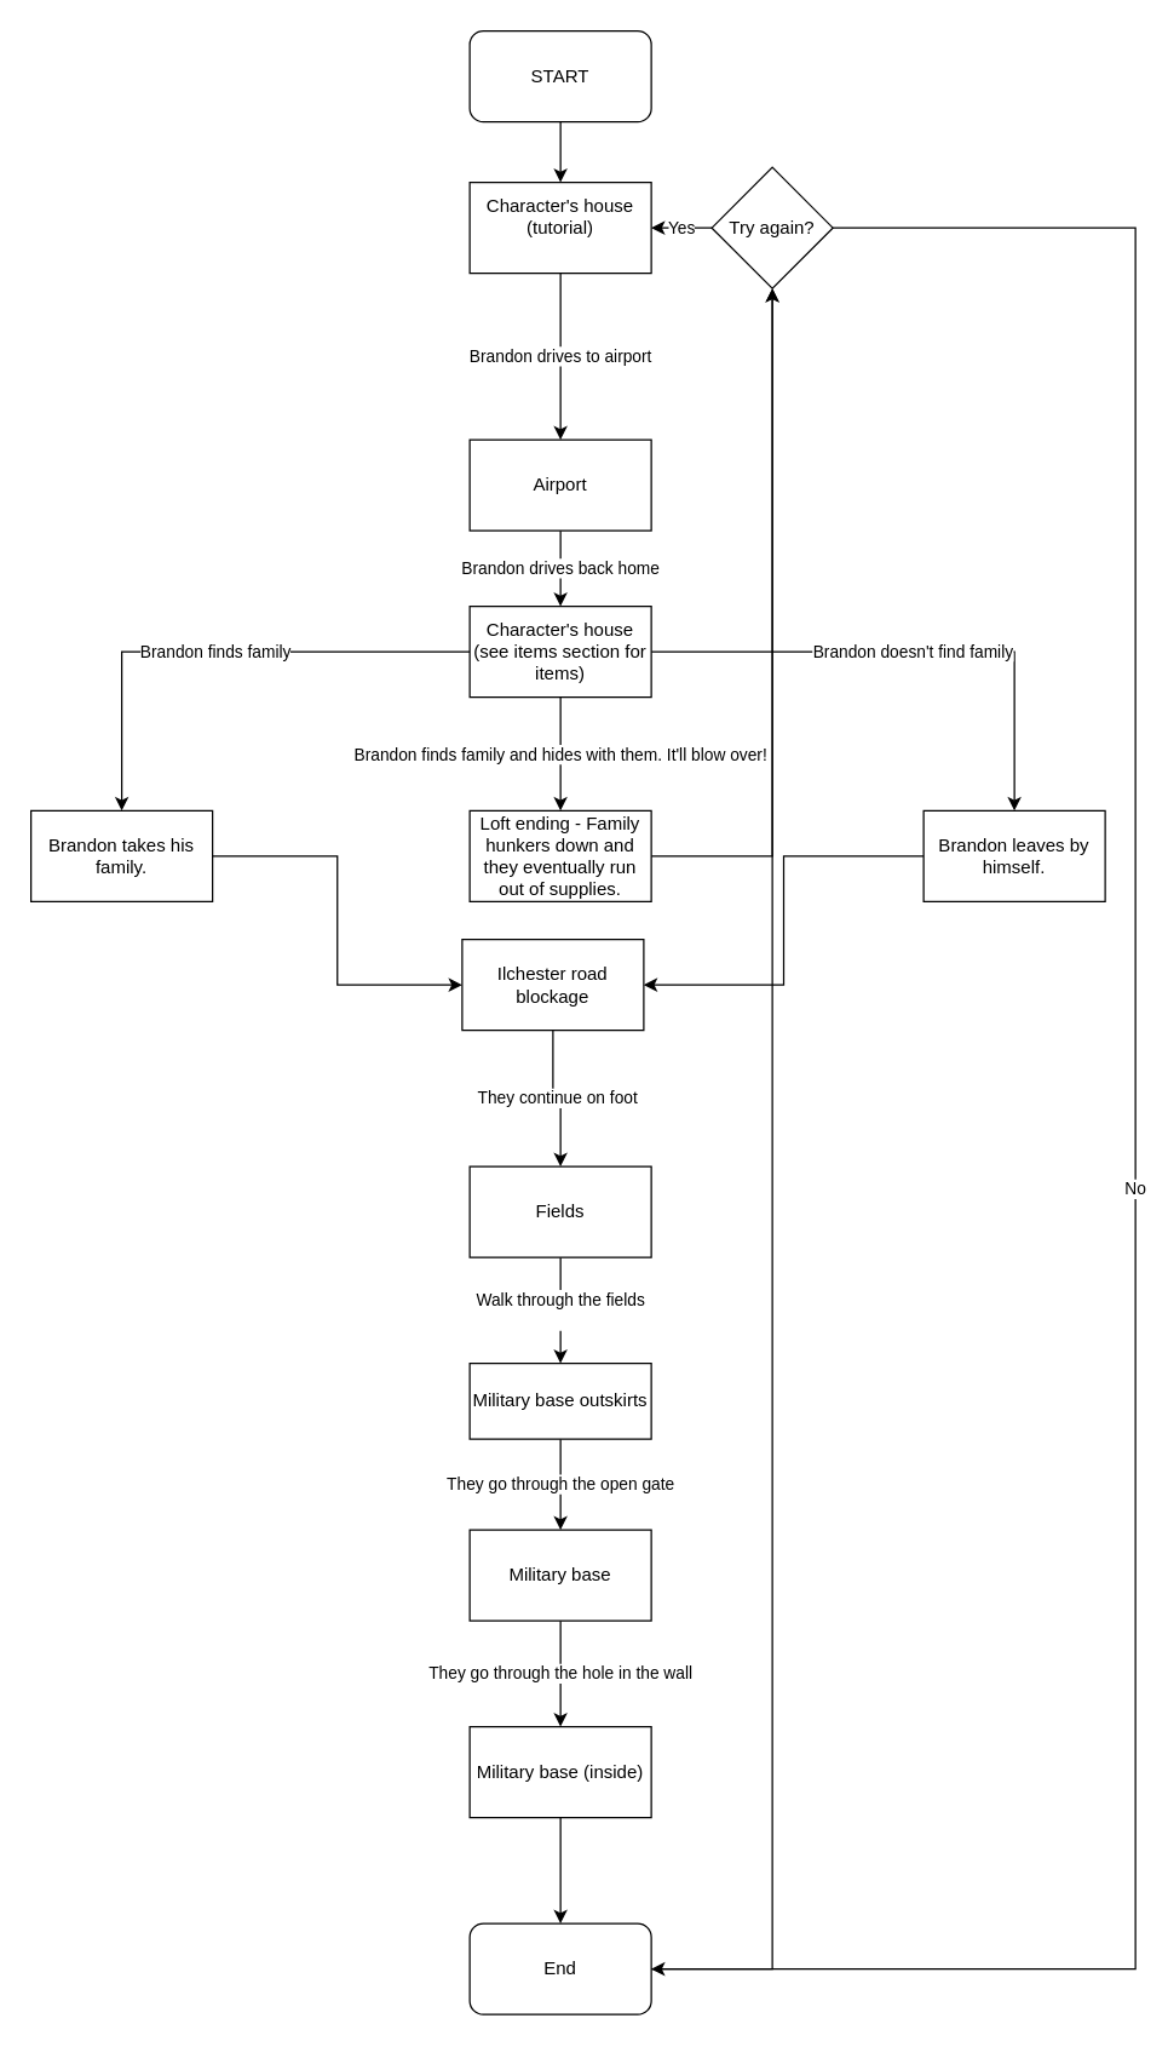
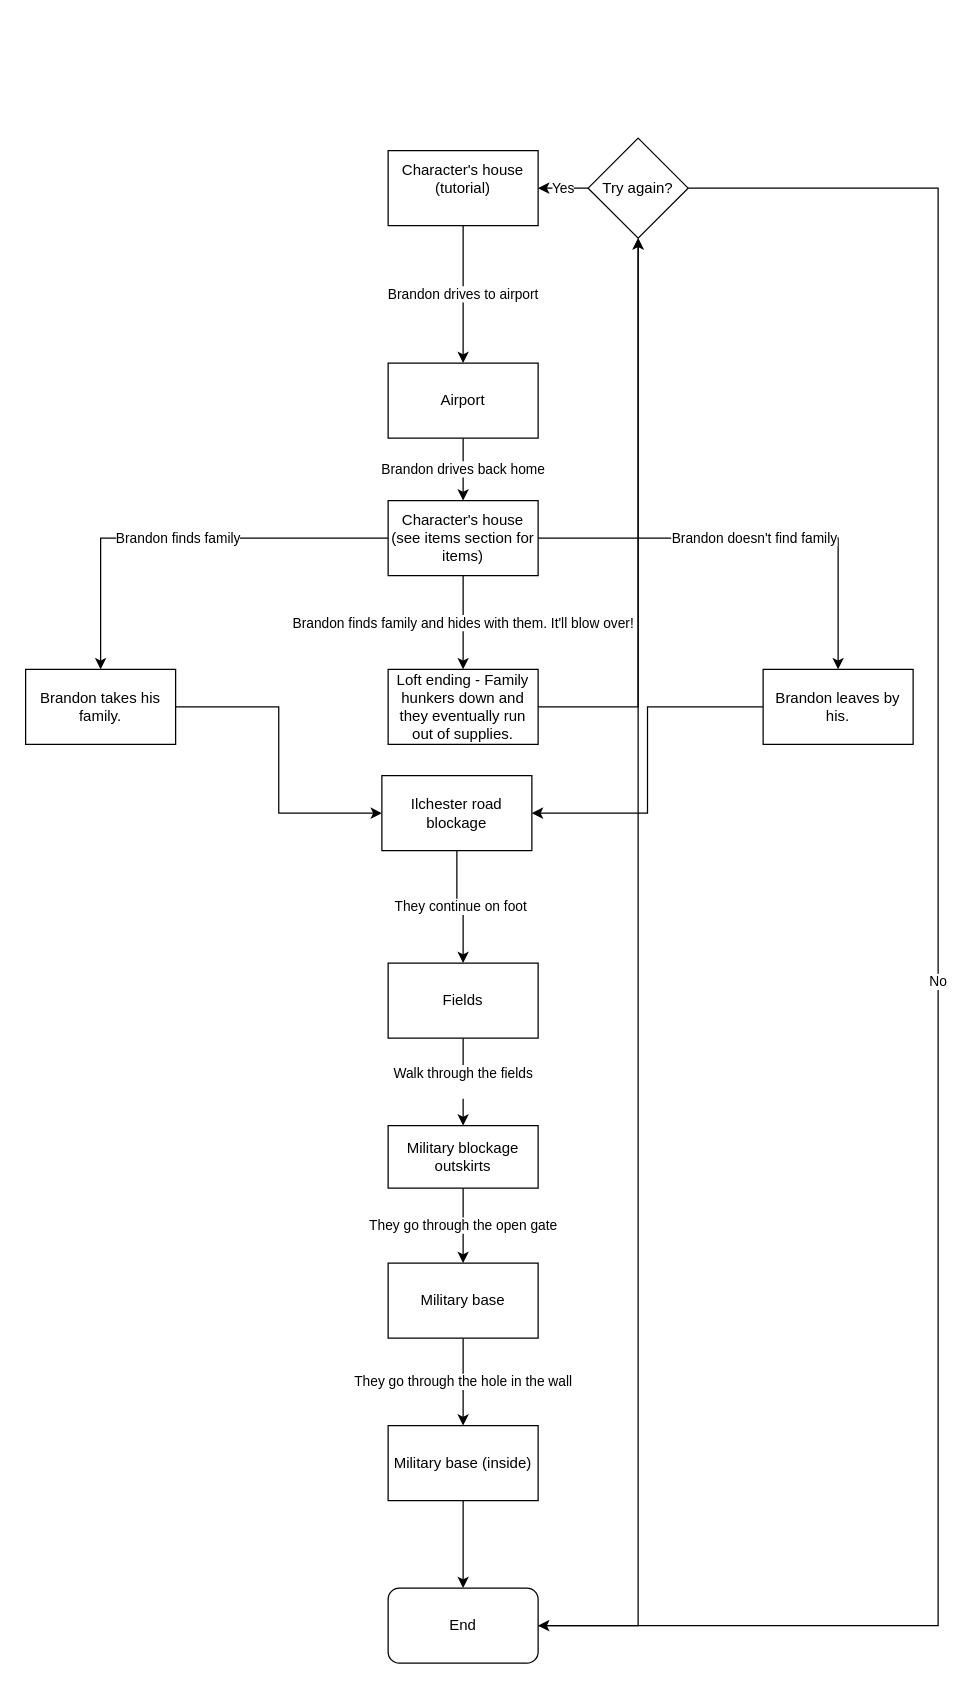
- <mxCell id="3" value="START" style="rounded=1;whiteSpace=wrap;html=1;" vertex="1" parent="1"><mxGeometry x="310" width="120" height="60" as="geometry" y="20" /></mxCell>
- <mxCell id="2" value="" style="edgeStyle=orthogonalEdgeStyle;rounded=0;orthogonalLoop=1;jettySize=auto;html=1;" edge="1" parent="1" source="3" target="5"><mxGeometry relative="1" as="geometry" /></mxCell>
- <mxCell id="13" value="Brandon leaves by himself." style="rounded=0;whiteSpace=wrap;html=1;" vertex="1" parent="1"><mxGeometry x="610" y="535" width="120" height="60" as="geometry" /></mxCell>
+ <mxCell id="13" value="Brandon leaves by his." style="rounded=0;whiteSpace=wrap;html=1;" vertex="1" parent="1"><mxGeometry x="610" y="535" width="120" height="60" as="geometry" /></mxCell>
- <mxCell id="23" value="Military base outskirts" style="rounded=0;whiteSpace=wrap;html=1;" vertex="1" parent="1"><mxGeometry x="310" y="900" width="120" height="50" as="geometry" /></mxCell>
+ <mxCell id="23" value="Military blockage outskirts" style="rounded=0;whiteSpace=wrap;html=1;" vertex="1" parent="1"><mxGeometry x="310" y="900" width="120" height="50" as="geometry" /></mxCell>
